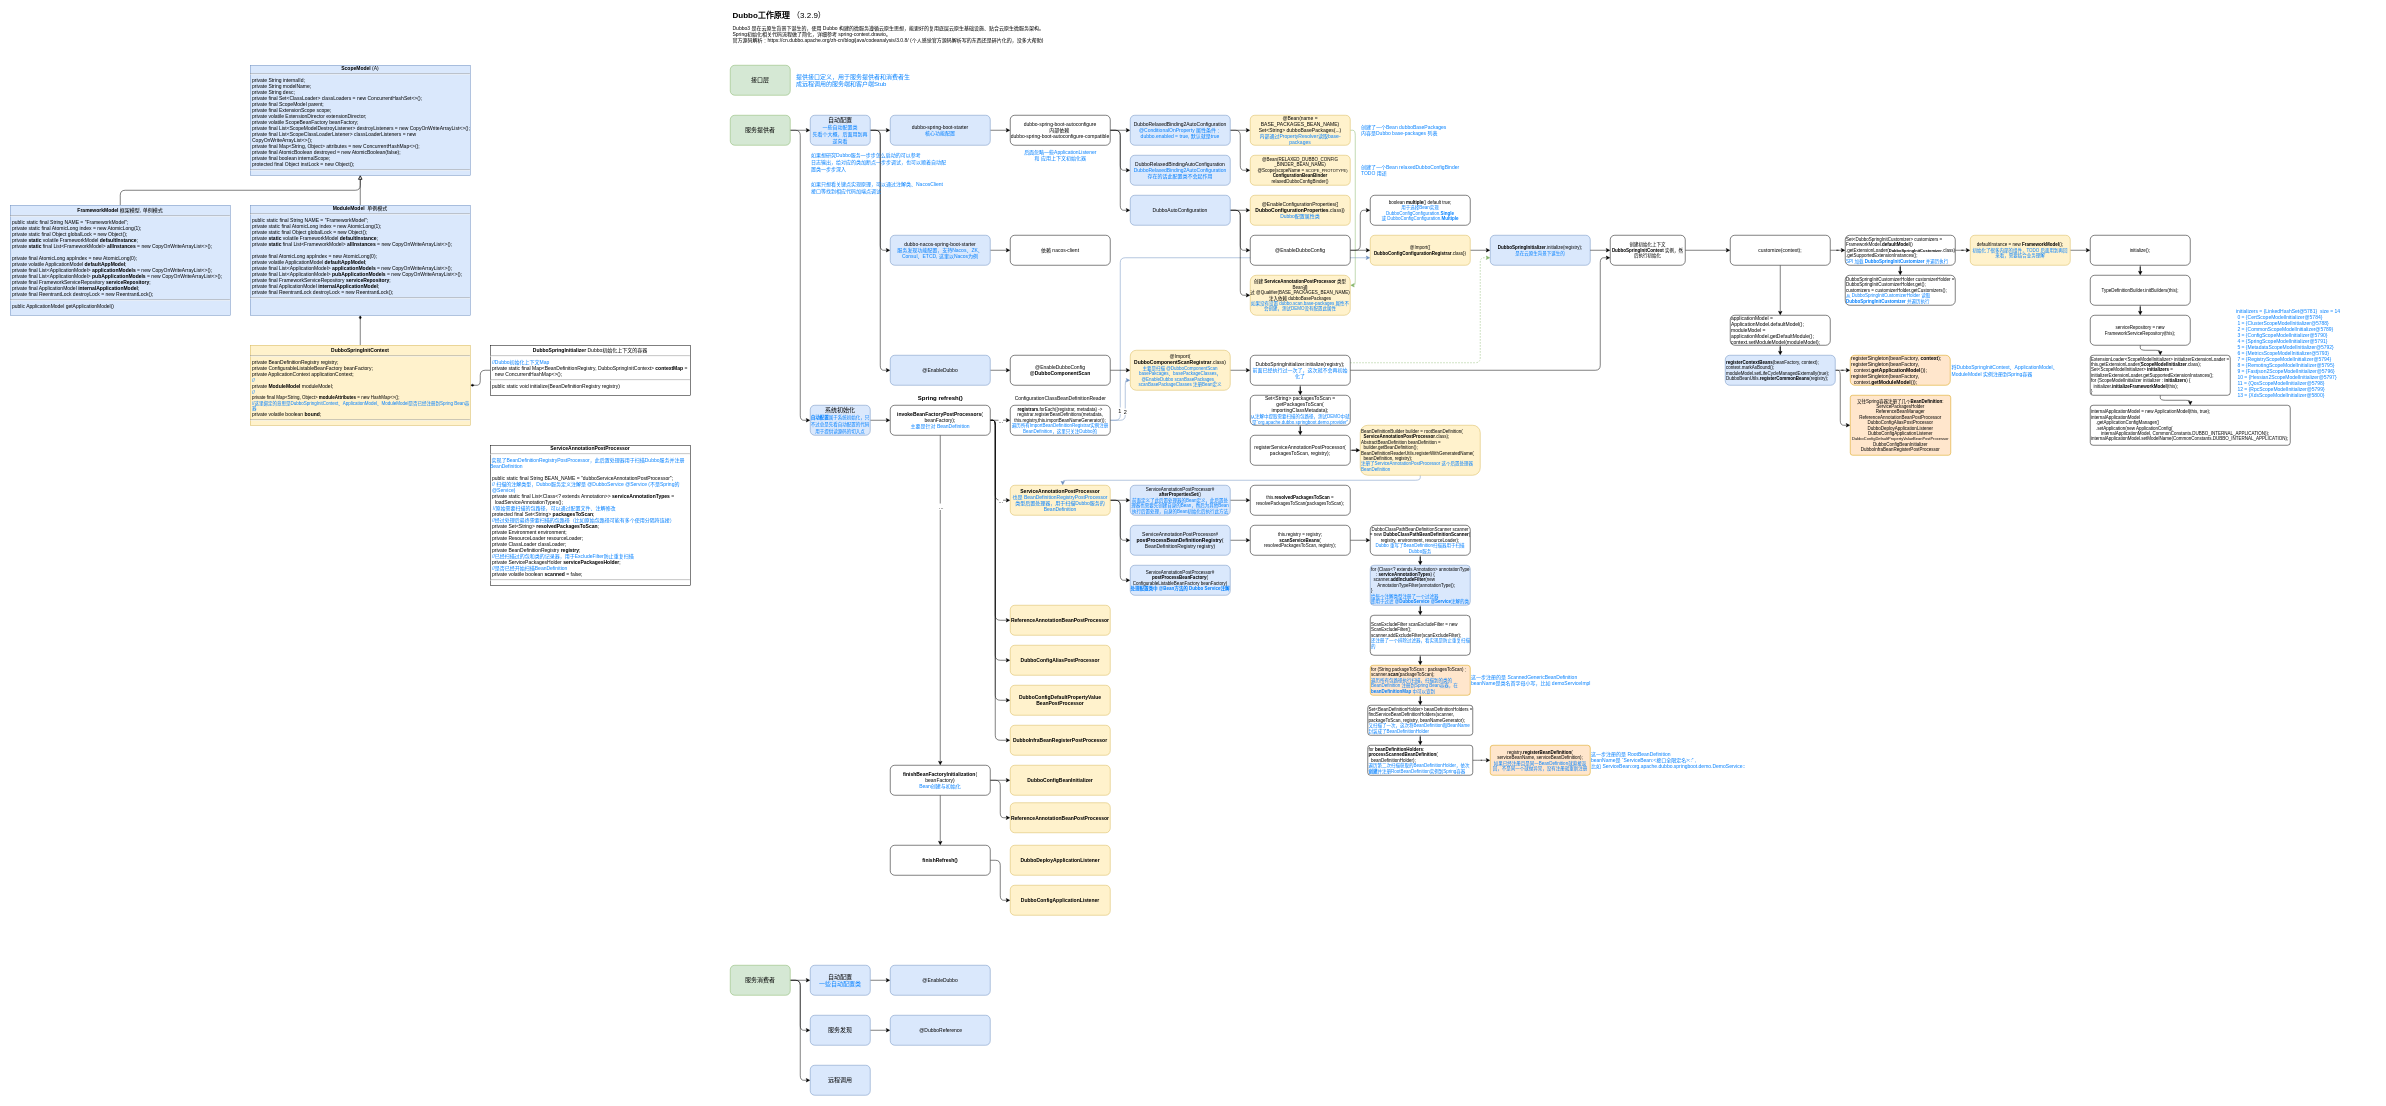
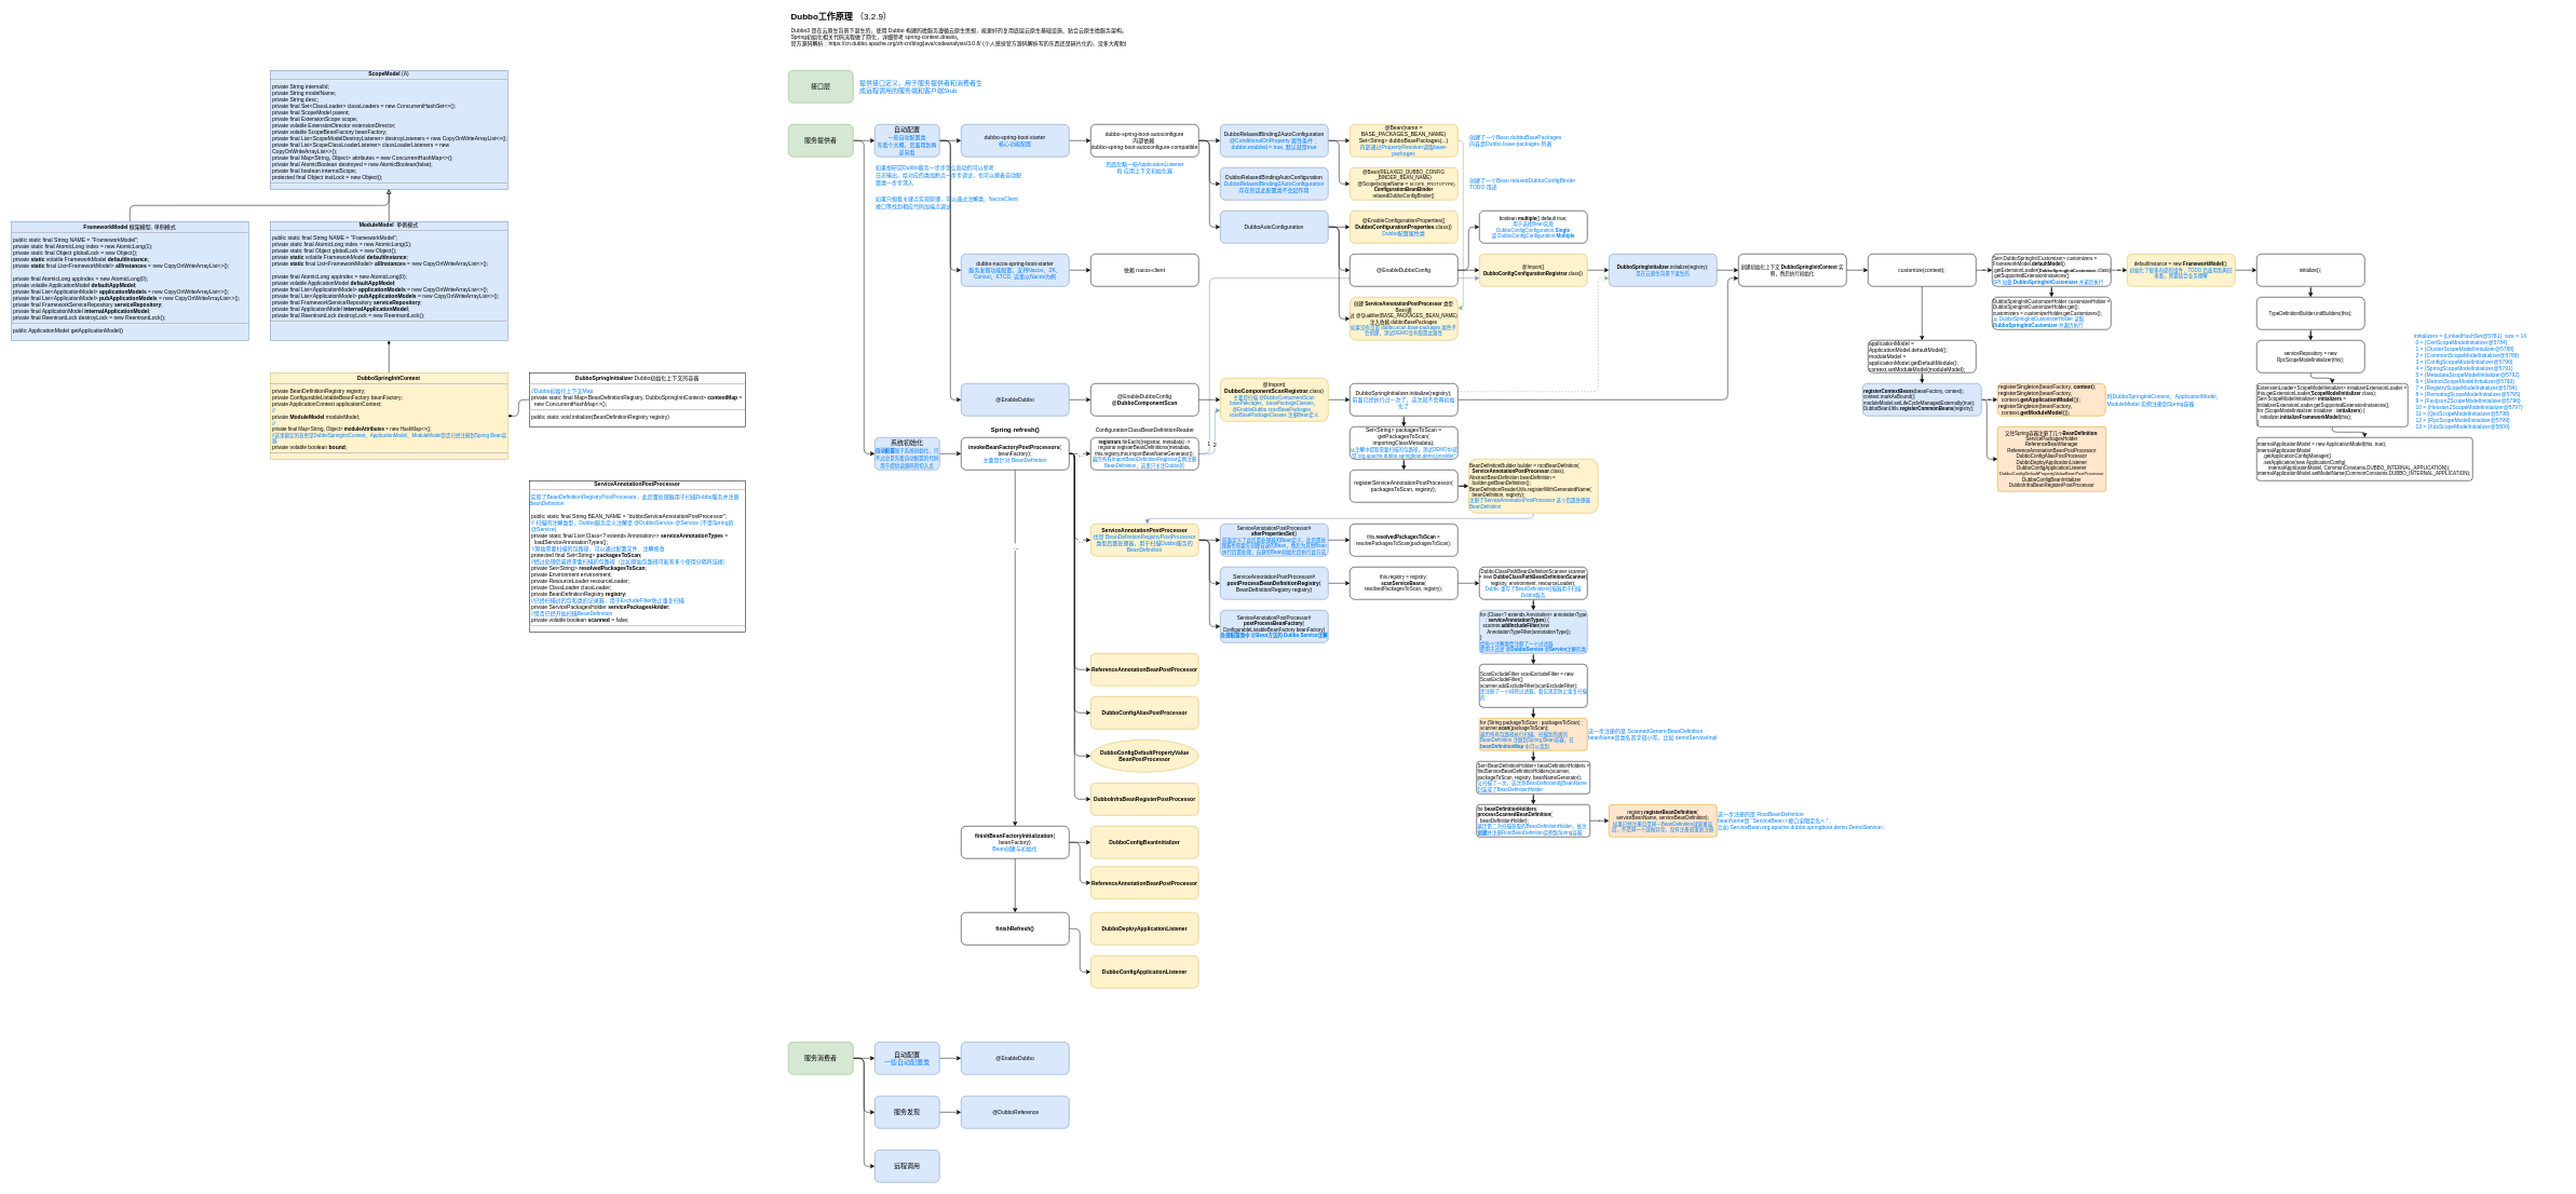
- <mxCell id="105" value="创建初始化上下文 &lt;b&gt;DubboSpringInitContext&lt;/b&gt; 实例，然后执行初始化" style="rounded=1;whiteSpace=wrap;html=1;fontSize=9;" vertex="1" parent="1"><mxGeometry x="3220" y="470" width="150" height="60" as="geometry" /></mxCell>
+ <mxCell id="105" value="创建初始化上下文 &lt;b&gt;DubboSpringInitContext&lt;/b&gt; 实例，然后执行初始化" style="rounded=1;whiteSpace=wrap;html=1;fontSize=9;" vertex="1" parent="1"><mxGeometry x="3220" y="470" width="200" height="60" as="geometry" /></mxCell>
- <mxCell id="114" value="serviceRepository = new FrameworkServiceRepository(this);" style="rounded=1;whiteSpace=wrap;html=1;fontSize=9;" vertex="1" parent="1"><mxGeometry x="4180" y="630" width="200" height="60" as="geometry" /></mxCell>
+ <mxCell id="114" value="serviceRepository = new RpcScopeModelInitializer(this);" style="rounded=1;whiteSpace=wrap;html=1;fontSize=9;" vertex="1" parent="1"><mxGeometry x="4180" y="630" width="200" height="60" as="geometry" /></mxCell>
- <mxCell id="171" value="&lt;b style=&quot;font-size: 10px;&quot;&gt;DubboConfigDefaultPropertyValue&lt;br&gt;BeanPostProcessor&lt;/b&gt;" style="rounded=1;whiteSpace=wrap;html=1;fontSize=10;align=center;fillColor=#fff2cc;strokeColor=#d6b656;" vertex="1" parent="1"><mxGeometry x="2020" y="1370" width="200" height="60" as="geometry" /></mxCell>
+ <mxCell id="171" value="&lt;b style=&quot;font-size: 10px;&quot;&gt;DubboConfigDefaultPropertyValue&lt;br&gt;BeanPostProcessor&lt;/b&gt;" style="ellipse;whiteSpace=wrap;html=1;fontSize=10;align=center;fillColor=#fff2cc;strokeColor=#d6b656;" vertex="1" parent="1"><mxGeometry x="2020" y="1370" width="200" height="60" as="geometry" /></mxCell>
